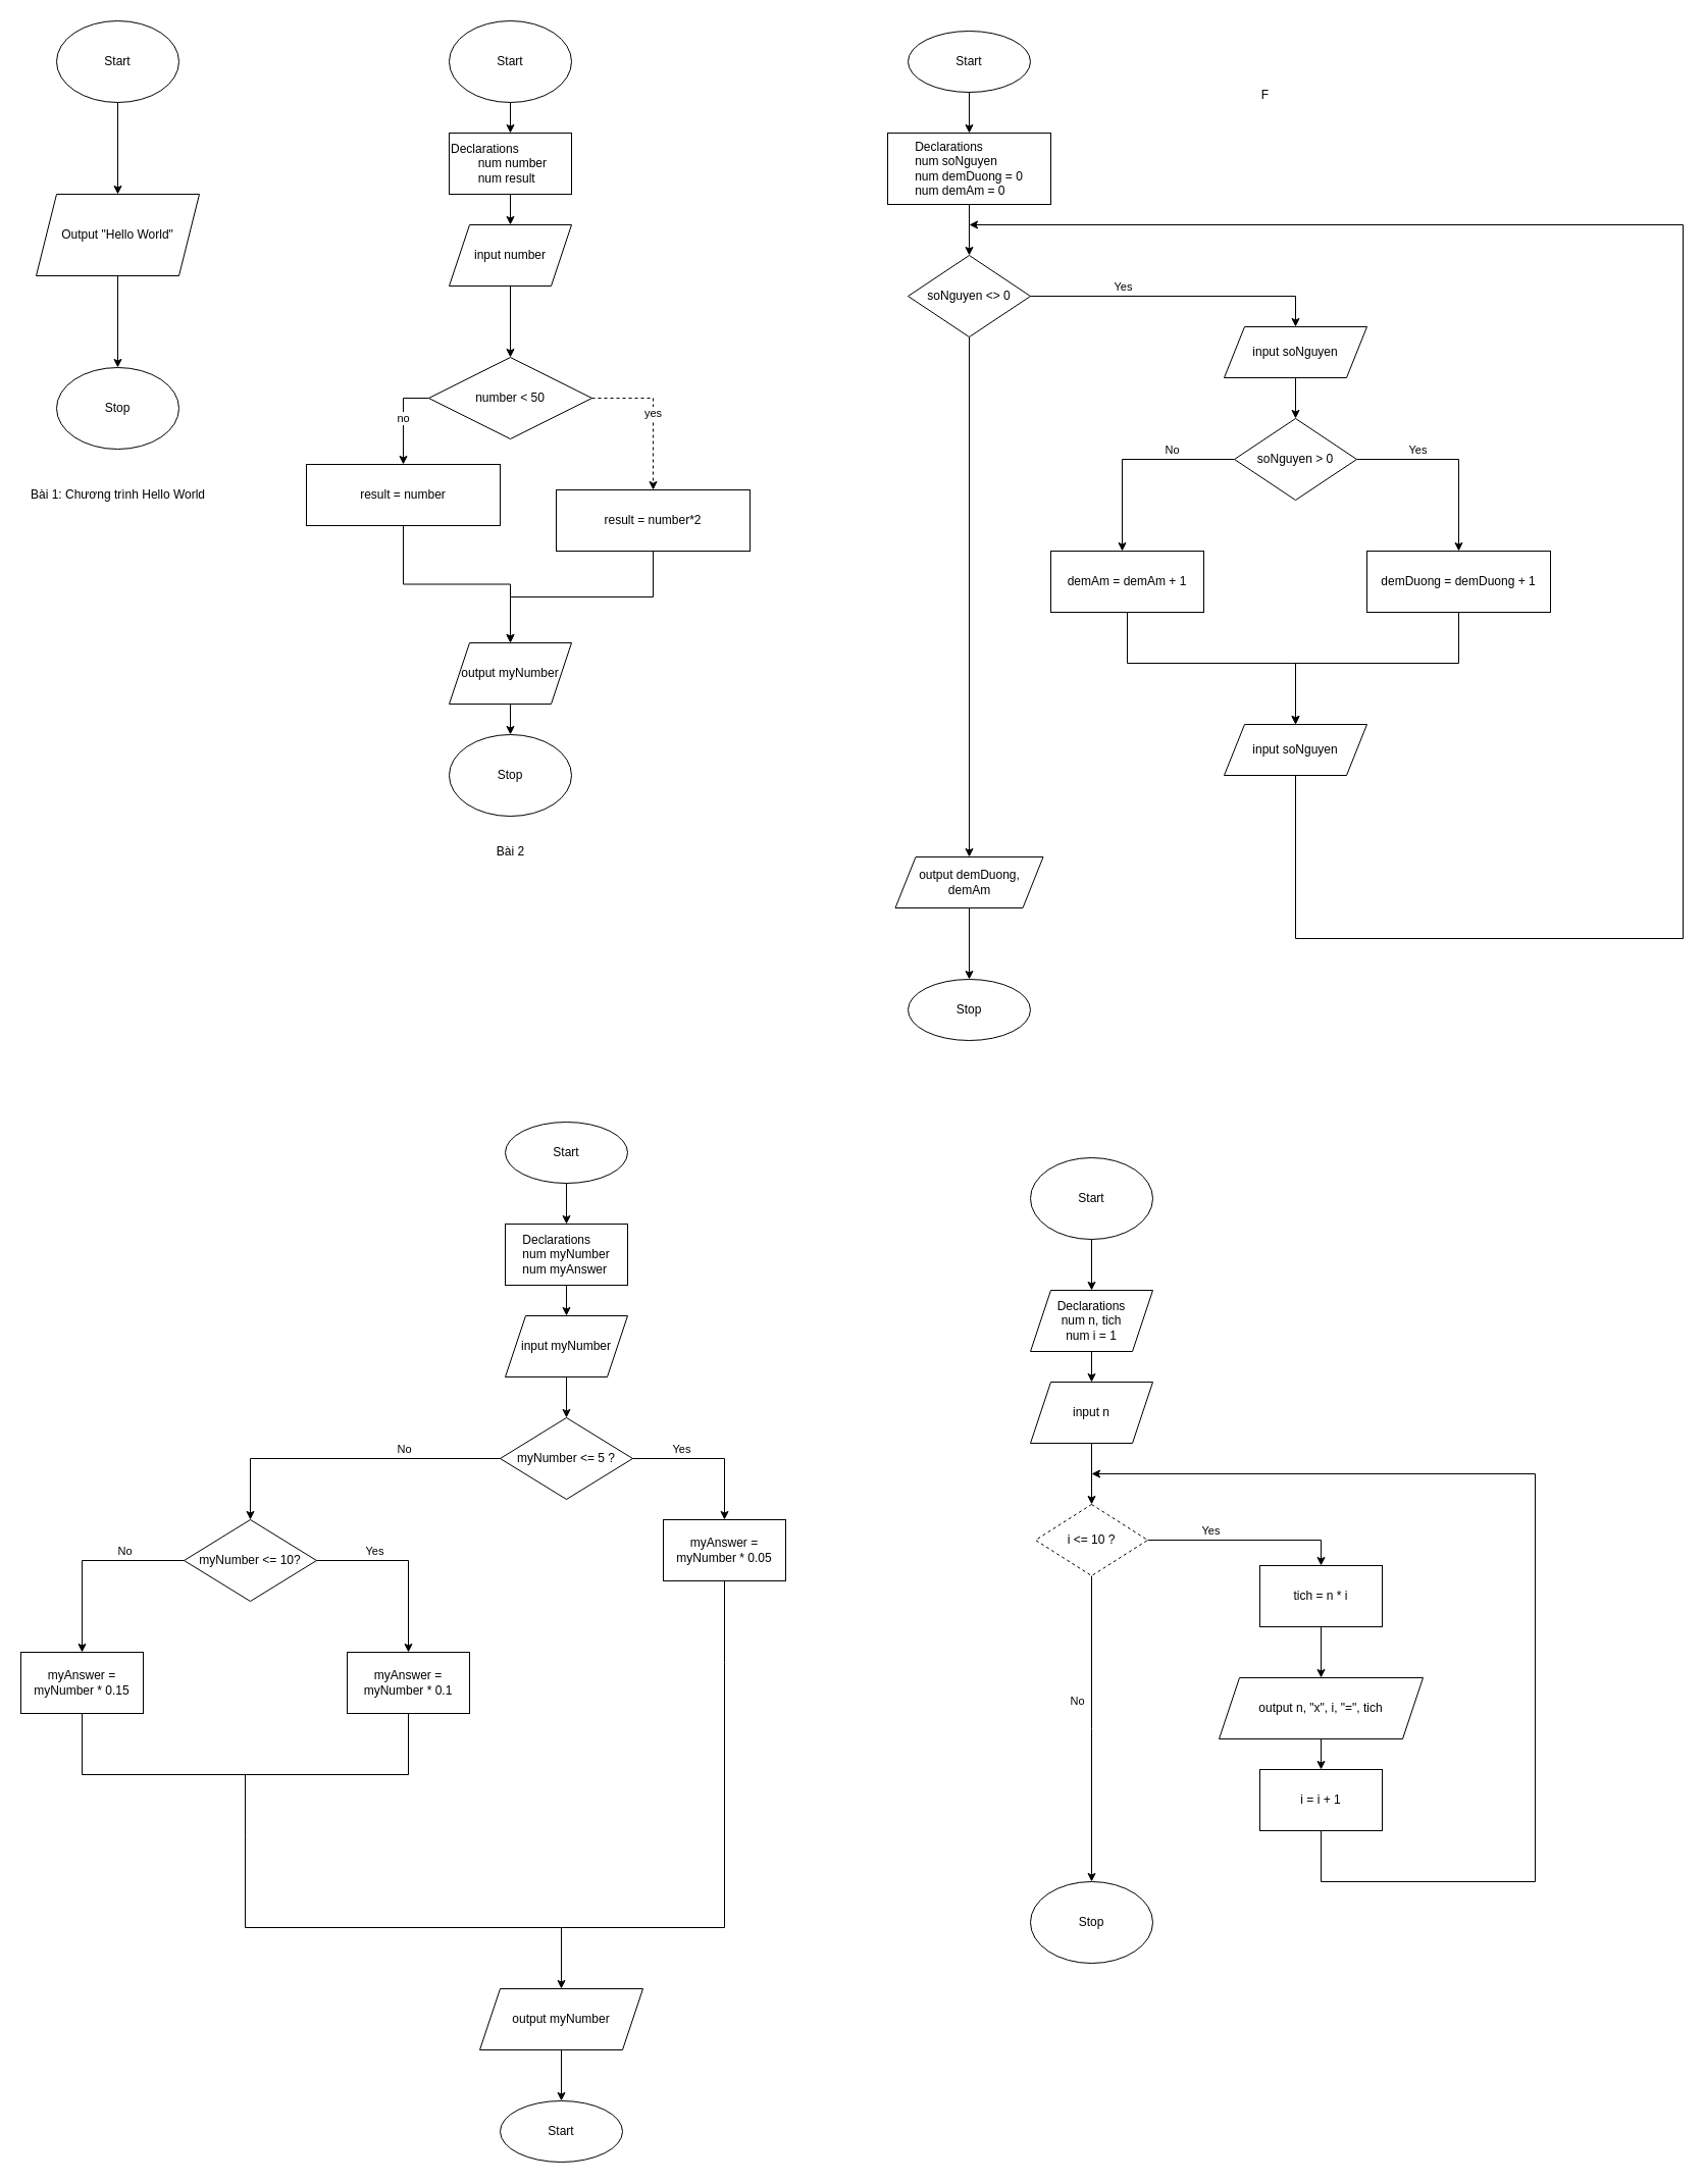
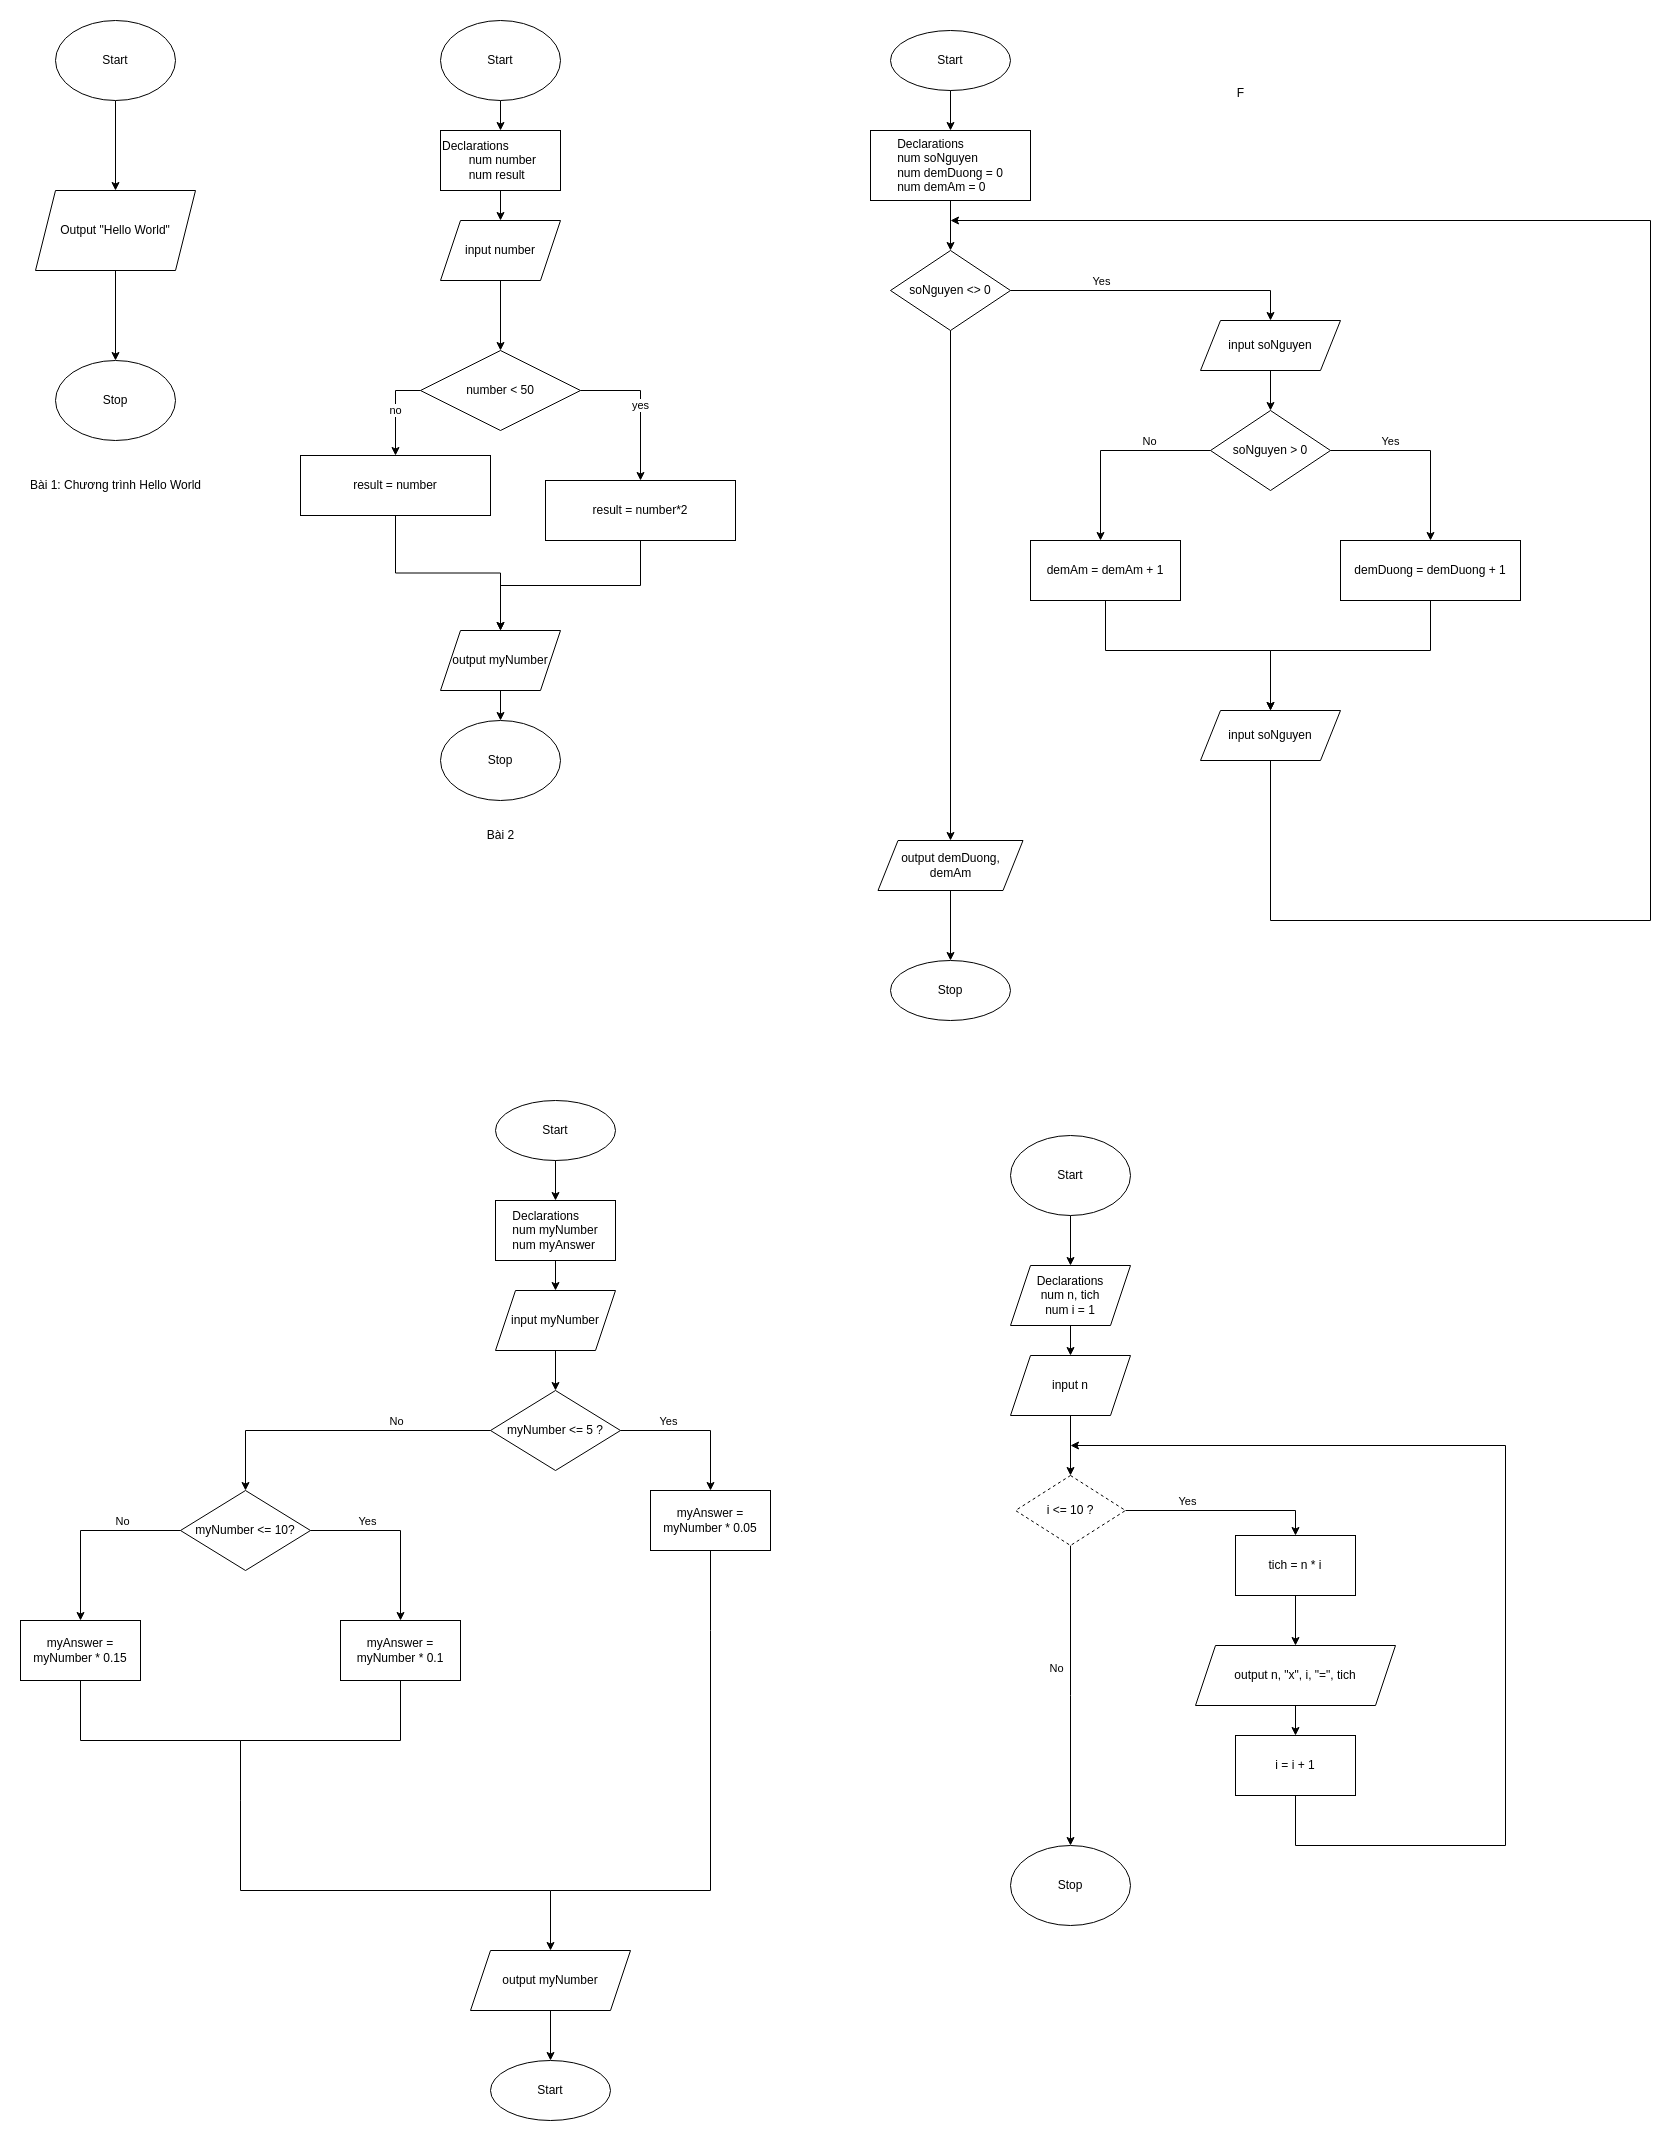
- <mxCell id="23" value="yes" style="edgeStyle=orthogonalEdgeStyle;rounded=0;orthogonalLoop=1;jettySize=auto;html=1;exitX=1;exitY=0.5;exitDx=0;exitDy=0;dashed=1;" parent="1" source="24" target="16" edge="1"><mxGeometry relative="1" as="geometry" /></mxCell>
+ <mxCell id="23" value="yes" style="edgeStyle=orthogonalEdgeStyle;rounded=0;orthogonalLoop=1;jettySize=auto;html=1;exitX=1;exitY=0.5;exitDx=0;exitDy=0;" parent="1" source="24" target="16" edge="1"><mxGeometry relative="1" as="geometry" /></mxCell>
